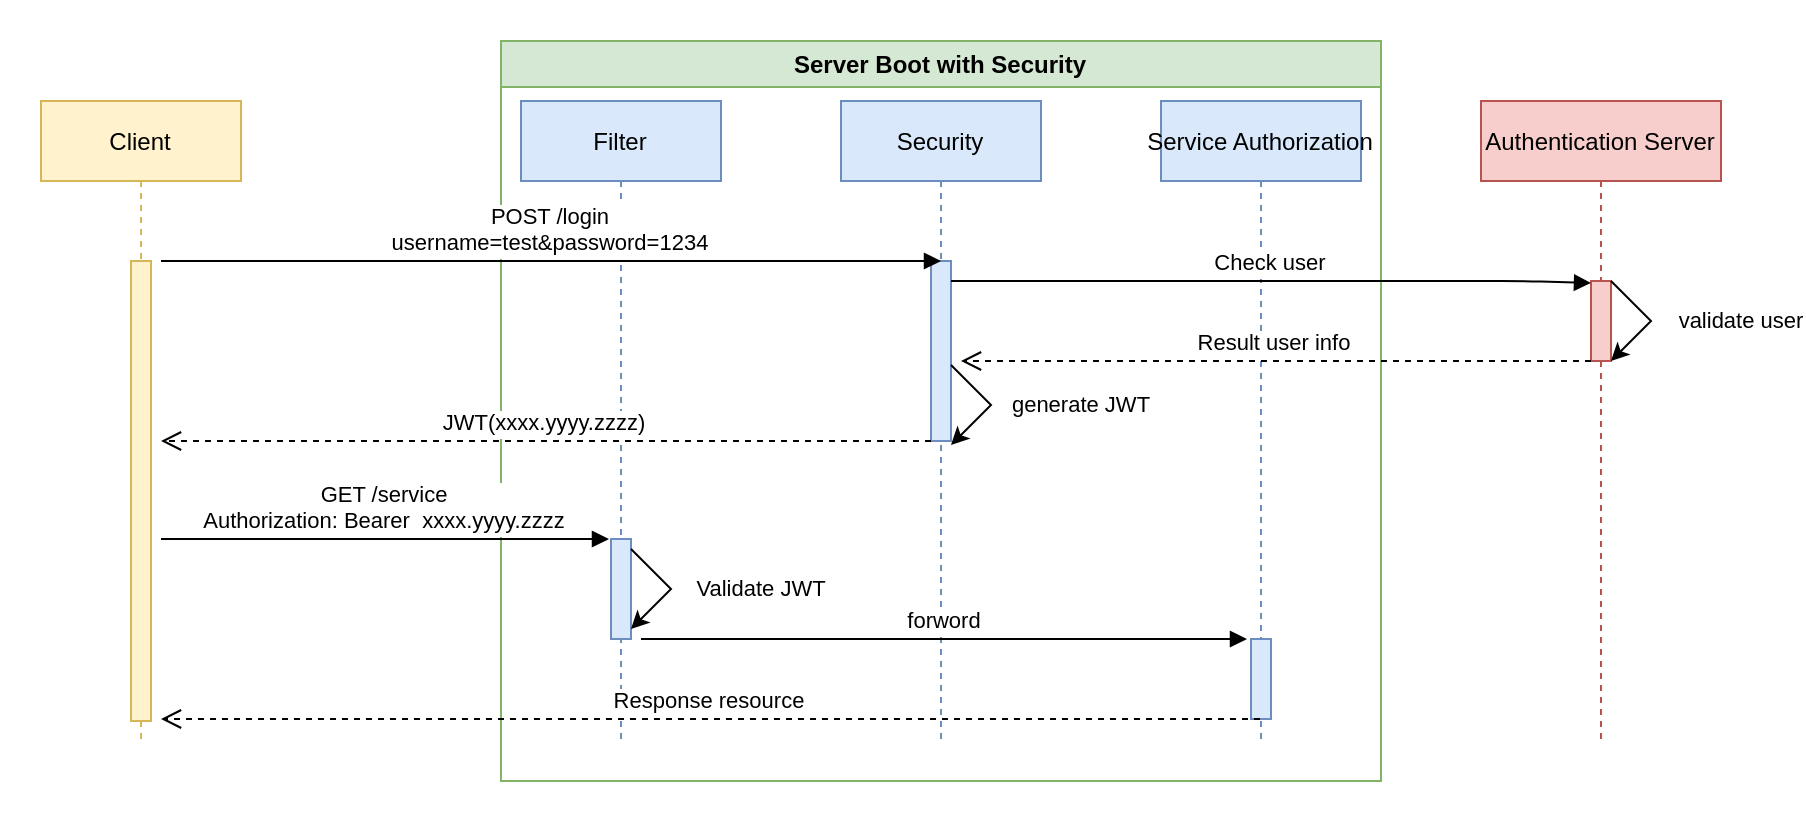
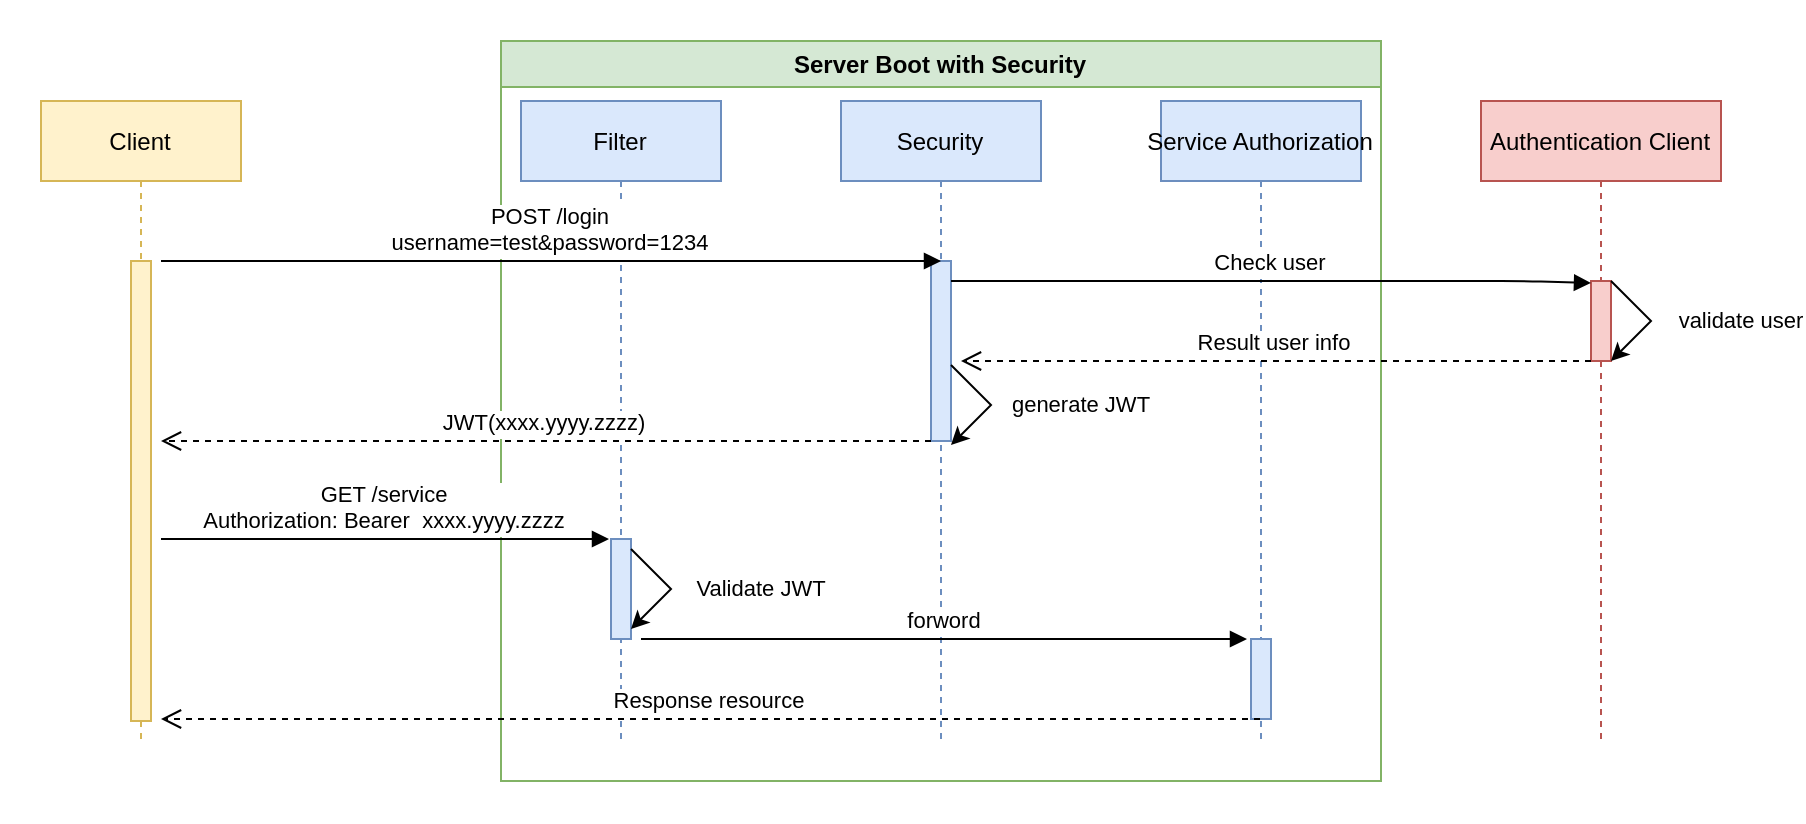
- <mxCell id="18" value="Authentication Server" style="shape=umlLifeline;perimeter=lifelinePerimeter;container=1;collapsible=0;recursiveResize=0;rounded=0;shadow=0;strokeWidth=1;fillColor=#f8cecc;strokeColor=#b85450;" vertex="1" parent="1"><mxGeometry x="740" y="50" width="120" height="320" as="geometry" /></mxCell>
+ <mxCell id="18" value="Authentication Client" style="shape=umlLifeline;perimeter=lifelinePerimeter;container=1;collapsible=0;recursiveResize=0;rounded=0;shadow=0;strokeWidth=1;fillColor=#f8cecc;strokeColor=#b85450;" vertex="1" parent="1"><mxGeometry x="740" y="50" width="120" height="320" as="geometry" /></mxCell>
